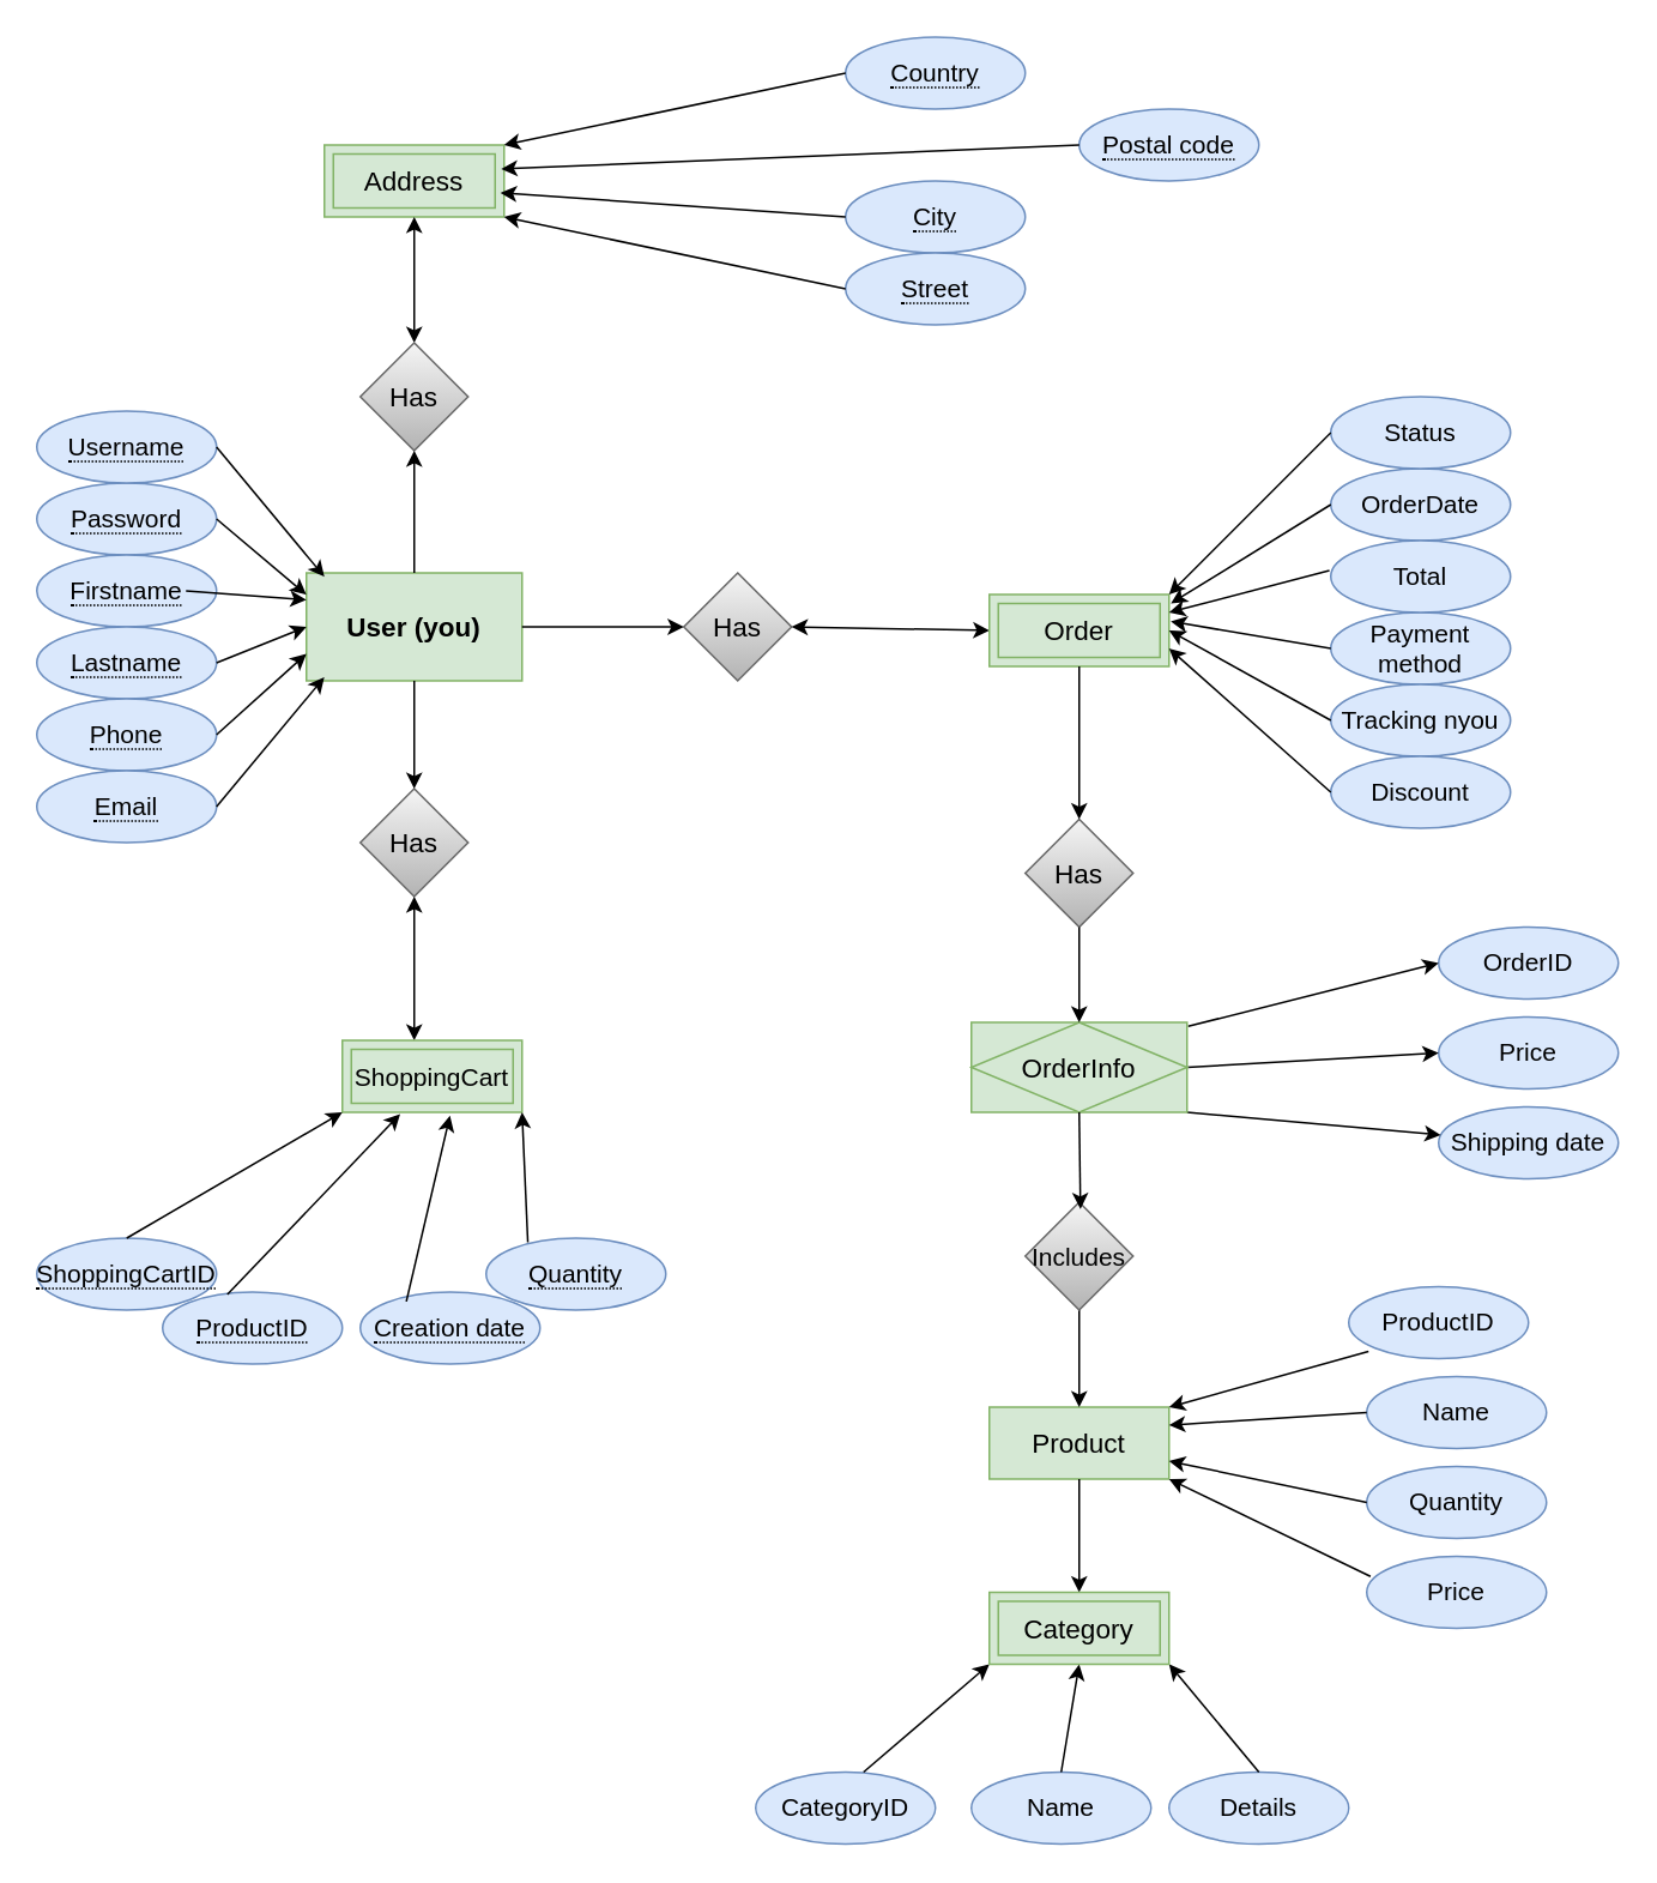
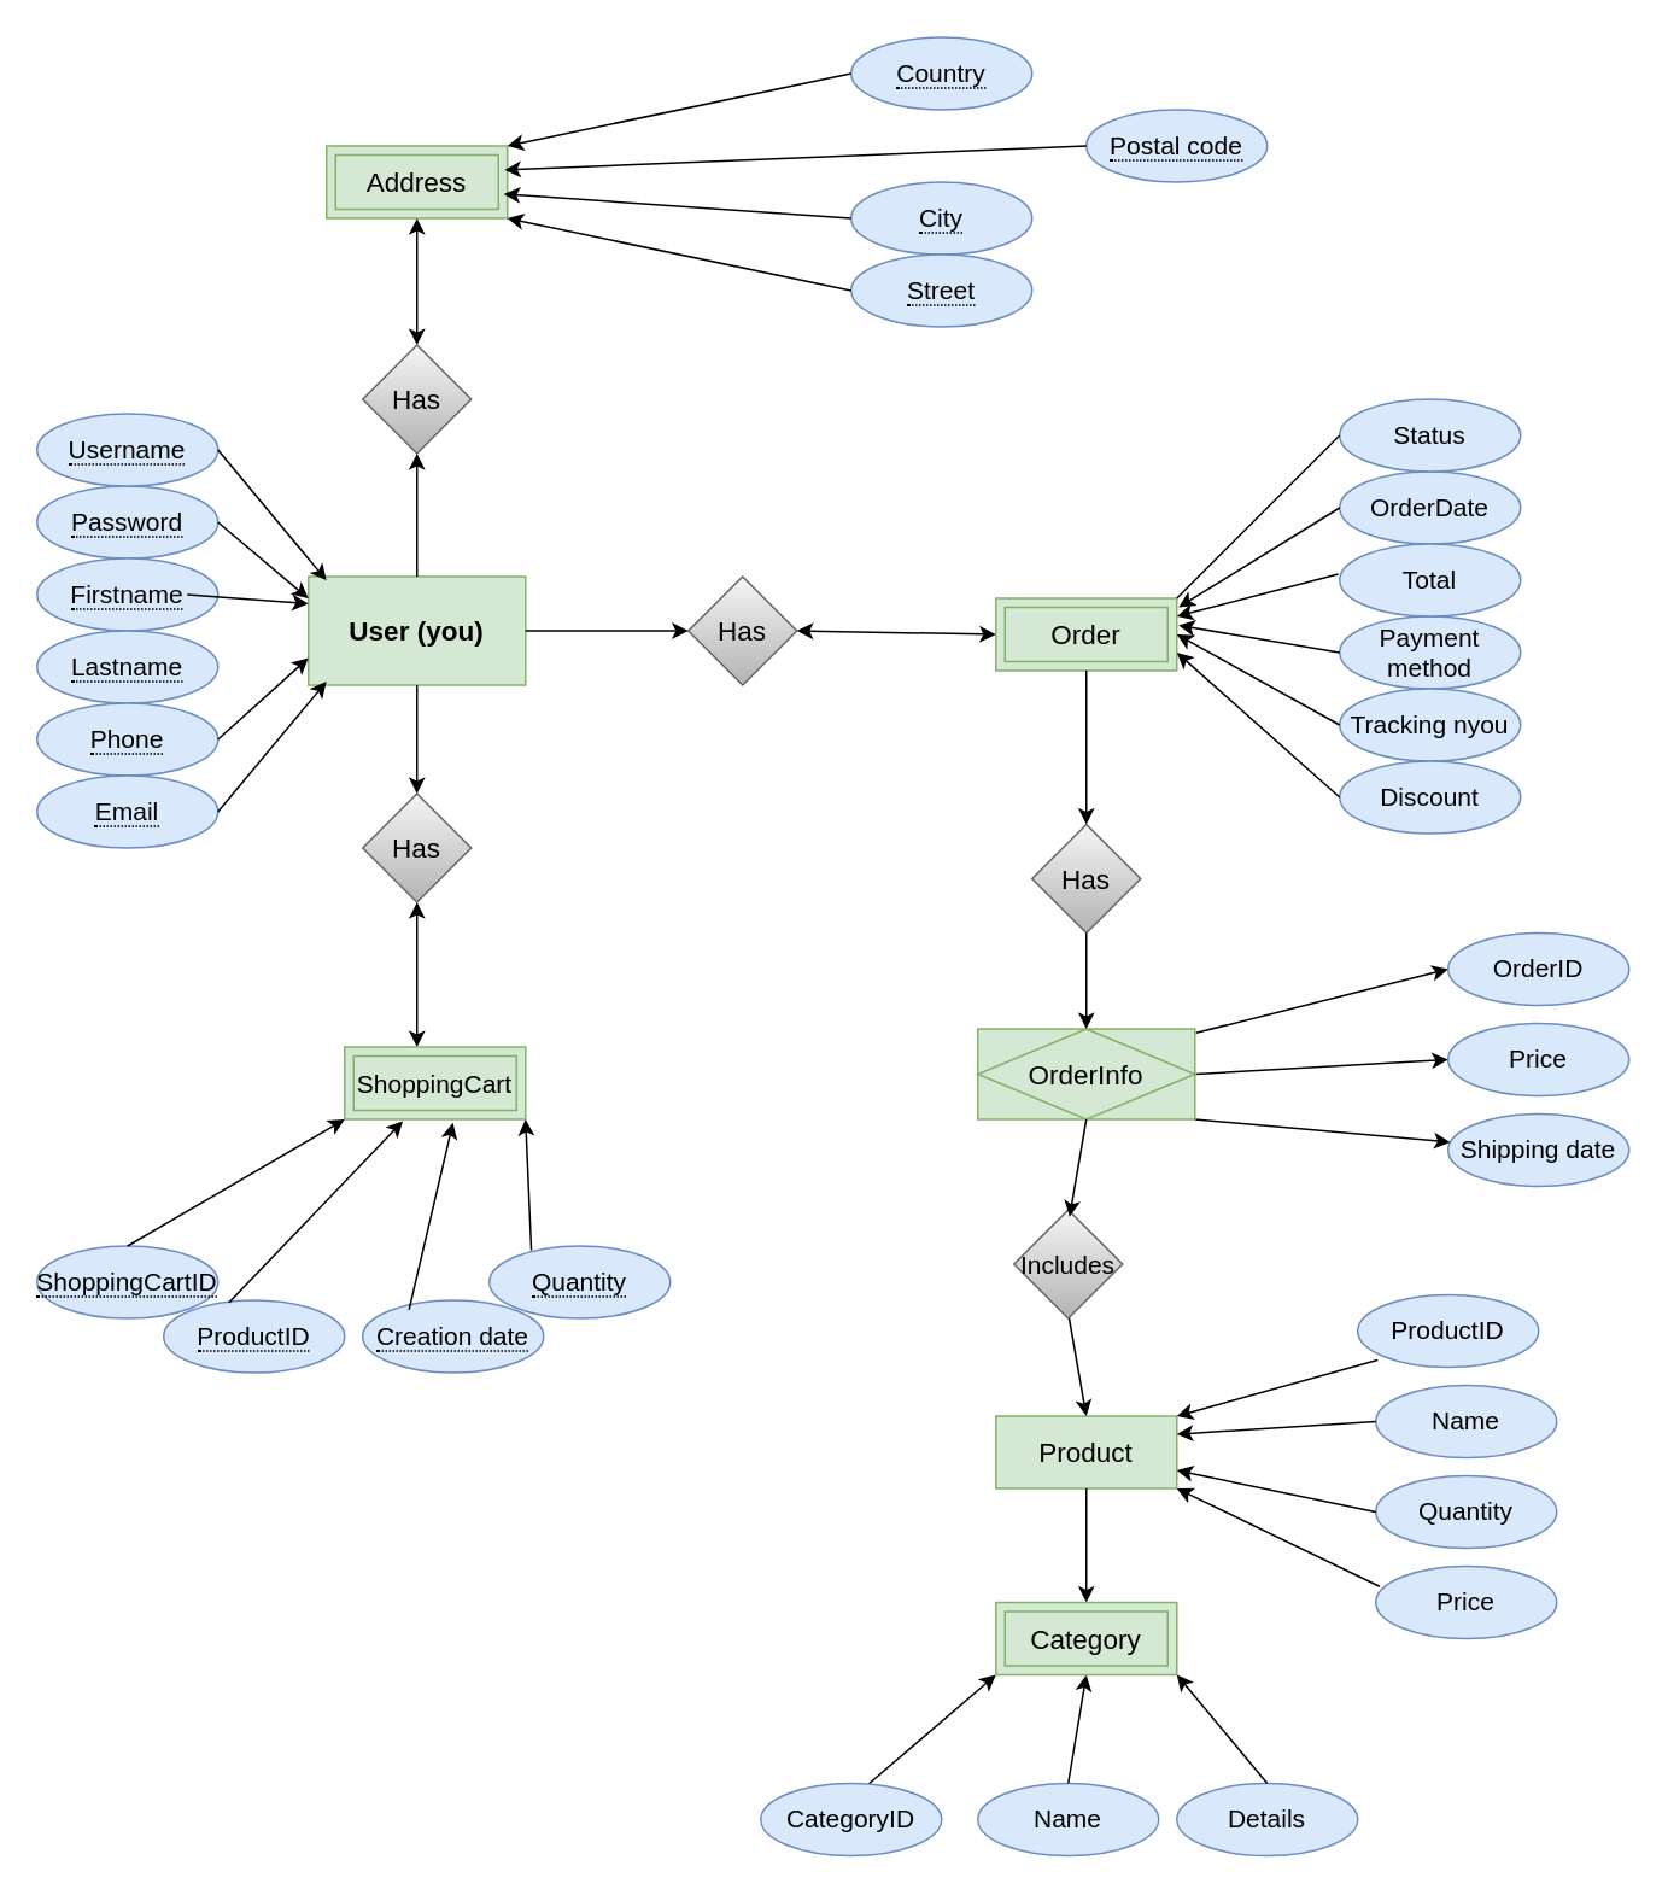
- <mxCell id="61" value="" style="endArrow=classic;html=1;rounded=0;fontSize=15;exitX=0;exitY=0.5;exitDx=0;exitDy=0;entryX=1;entryY=0;entryDx=0;entryDy=0;fillColor=#dae8fc;strokeColor=#000000;" parent="1" source="55" target="53" edge="1"><mxGeometry width="50" height="50" relative="1" as="geometry"><mxPoint x="640" y="360" as="sourcePoint" /><mxPoint x="690" y="310" as="targetPoint" /></mxGeometry></mxCell>
+ <mxCell id="61" value="" style="endArrow=none;html=1;rounded=0;fontSize=15;exitX=0;exitY=0.5;exitDx=0;exitDy=0;entryX=1;entryY=0;entryDx=0;entryDy=0;fillColor=#dae8fc;strokeColor=#000000;" parent="1" source="55" target="53" edge="1"><mxGeometry width="50" height="50" relative="1" as="geometry"><mxPoint x="640" y="360" as="sourcePoint" /><mxPoint x="690" y="310" as="targetPoint" /></mxGeometry></mxCell>
- <mxCell id="19" value="" style="endArrow=classic;html=1;rounded=0;exitX=1;exitY=0.5;exitDx=0;exitDy=0;entryX=0;entryY=0.5;entryDx=0;entryDy=0;fillColor=#dae8fc;strokeColor=#000000;" parent="1" source="17" target="2" edge="1"><mxGeometry width="50" height="50" relative="1" as="geometry"><mxPoint x="163" y="308" as="sourcePoint" /><mxPoint x="170" y="282" as="targetPoint" /></mxGeometry></mxCell>
- <mxCell id="84" value="&lt;font style=&quot;font-size: 14px;&quot;&gt;Includes&lt;/font&gt;" style="rhombus;whiteSpace=wrap;html=1;strokeColor=#666666;fontSize=15;fillColor=#f5f5f5;gradientColor=#b3b3b3;" vertex="1" parent="1"><mxGeometry x="570" y="668" width="60" height="60" as="geometry" /></mxCell>
+ <mxCell id="84" value="&lt;font style=&quot;font-size: 14px;&quot;&gt;Includes&lt;/font&gt;" style="rhombus;whiteSpace=wrap;html=1;strokeColor=#666666;fontSize=15;fillColor=#f5f5f5;gradientColor=#b3b3b3;" vertex="1" parent="1"><mxGeometry x="560" y="668" width="60" height="60" as="geometry" /></mxCell>
